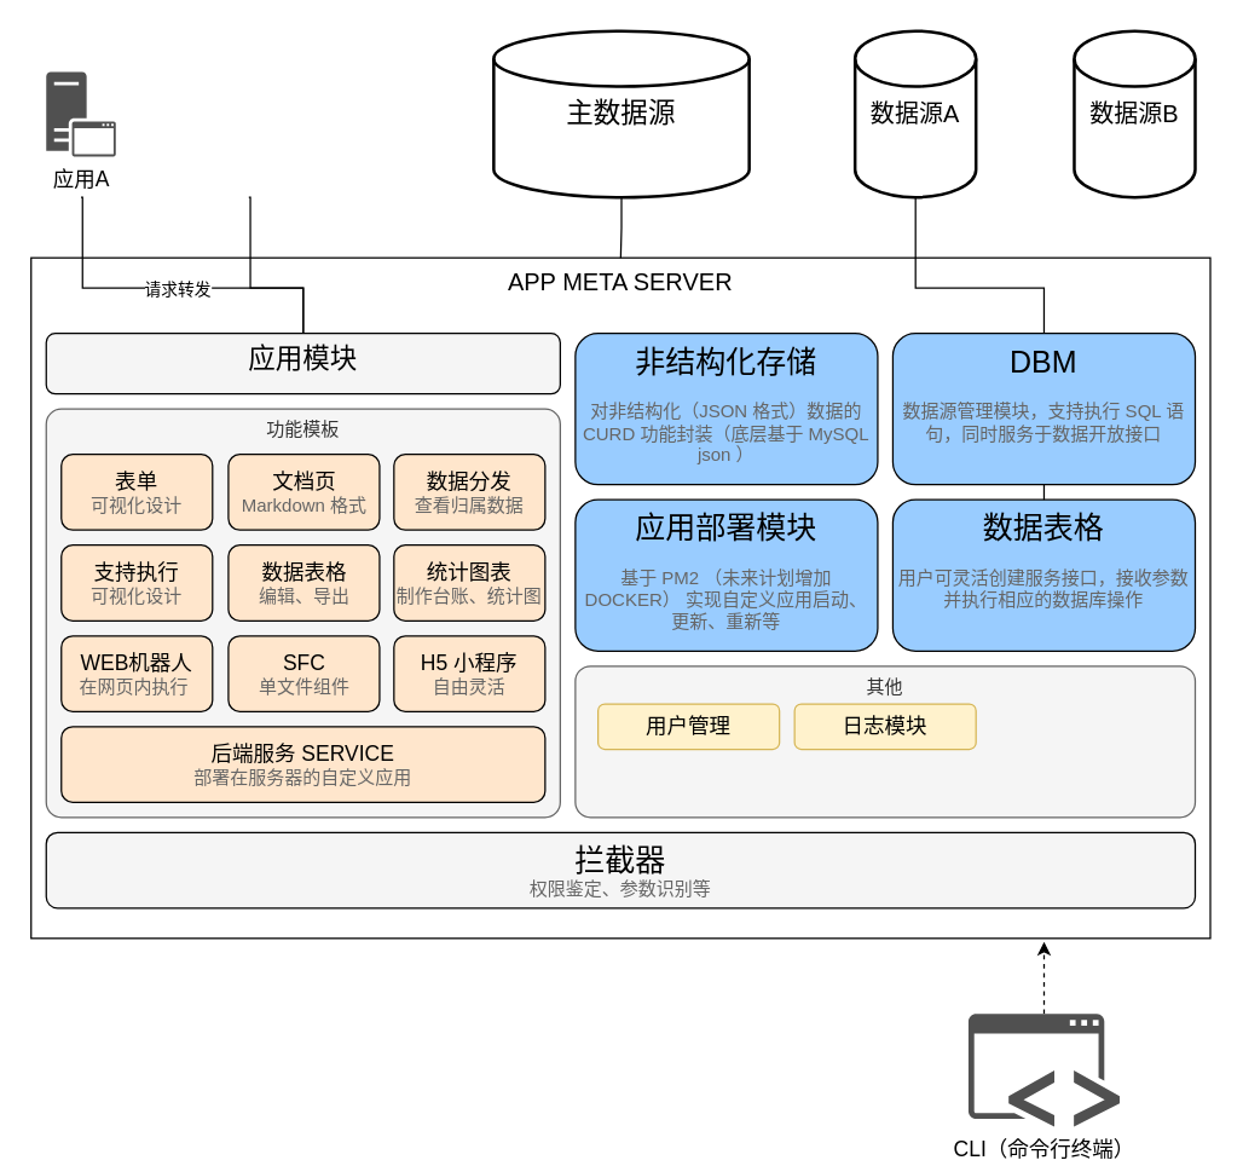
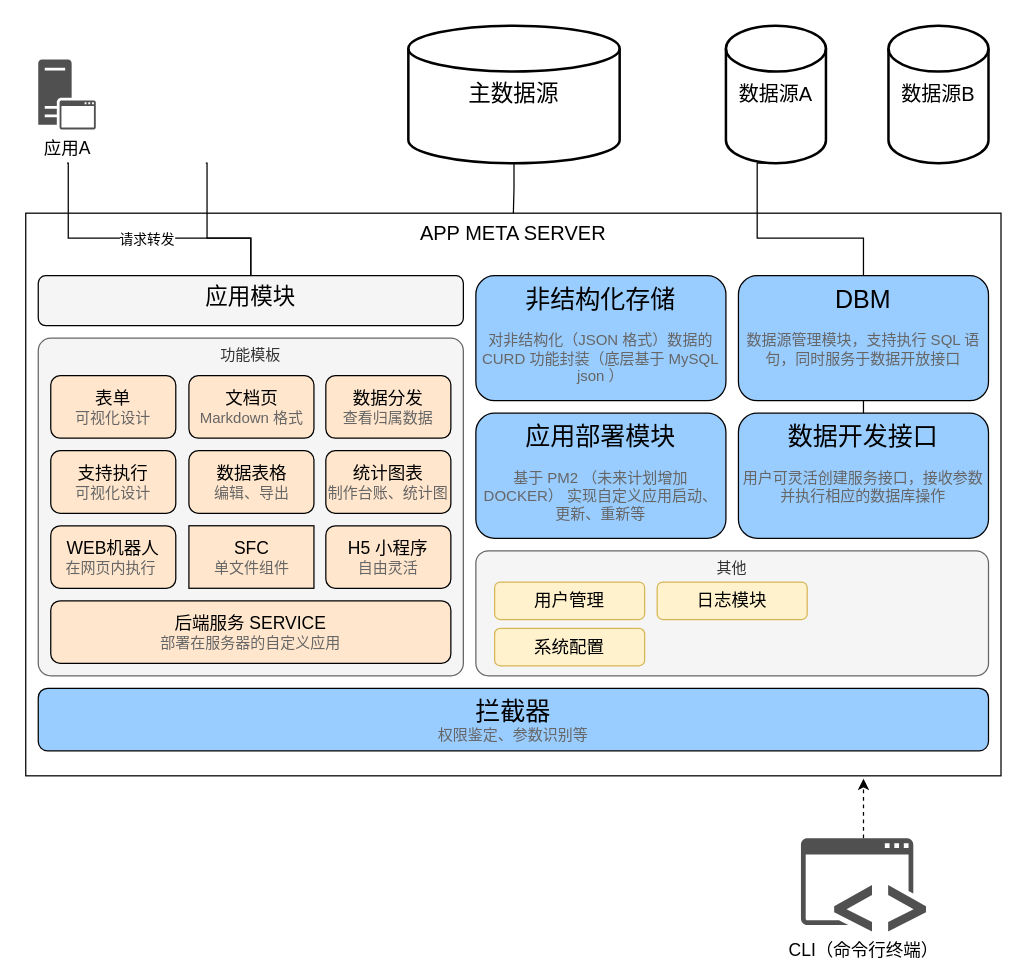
- <mxCell id="31" value="&lt;font style=&quot;&quot;&gt;&lt;font style=&quot;font-size: 16px;&quot;&gt;数据源A&lt;/font&gt;&lt;br&gt;&lt;/font&gt;" style="strokeWidth=2;html=1;shape=mxgraph.flowchart.database;whiteSpace=wrap;" parent="1" vertex="1"><mxGeometry x="565" y="20" width="80" height="110" as="geometry" /></mxCell>
+ <mxCell id="31" value="&lt;font style=&quot;&quot;&gt;&lt;font style=&quot;font-size: 16px;&quot;&gt;数据源A&lt;/font&gt;&lt;br&gt;&lt;/font&gt;" style="strokeWidth=2;html=1;shape=mxgraph.flowchart.database;whiteSpace=wrap;" parent="1" vertex="1"><mxGeometry x="580" y="20" width="80" height="110" as="geometry" /></mxCell>
- <mxCell id="17" value="&lt;font style=&quot;font-size: 20px;&quot;&gt;数据表格&lt;/font&gt;&lt;br&gt;&lt;br&gt;&lt;font color=&quot;#666666&quot;&gt;用户可灵活创建服务接口，接收参数并执行相应的数据库操作&lt;/font&gt;" style="rounded=1;whiteSpace=wrap;html=1;fontSize=12;fillColor=#99CCFF;verticalAlign=top;" parent="1" vertex="1"><mxGeometry x="590" y="330" width="200" height="100" as="geometry" /></mxCell>
+ <mxCell id="17" value="&lt;font style=&quot;font-size: 20px;&quot;&gt;数据开发接口&lt;/font&gt;&lt;br&gt;&lt;br&gt;&lt;font color=&quot;#666666&quot;&gt;用户可灵活创建服务接口，接收参数并执行相应的数据库操作&lt;/font&gt;" style="rounded=1;whiteSpace=wrap;html=1;fontSize=12;fillColor=#99CCFF;verticalAlign=top;" parent="1" vertex="1"><mxGeometry x="590" y="330" width="200" height="100" as="geometry" /></mxCell>
- <mxCell id="12" value="&lt;span style=&quot;font-size: 14px;&quot;&gt;SFC&lt;/span&gt;&lt;br&gt;&lt;font color=&quot;#666666&quot;&gt;单文件组件&lt;/font&gt;" style="rounded=1;whiteSpace=wrap;html=1;fontSize=12;fillColor=#FFE6CC;" parent="1" vertex="1"><mxGeometry x="150.5" y="420" width="100" height="50" as="geometry" /></mxCell>
+ <mxCell id="12" value="&lt;span style=&quot;font-size: 14px;&quot;&gt;SFC&lt;/span&gt;&lt;br&gt;&lt;font color=&quot;#666666&quot;&gt;单文件组件&lt;/font&gt;" style="whiteSpace=wrap;html=1;fontSize=12;fillColor=#FFE6CC;rounded=0;" parent="1" vertex="1"><mxGeometry x="150.5" y="420" width="100" height="50" as="geometry" /></mxCell>
+ <mxCell id="23" value="&lt;span style=&quot;font-size: 14px;&quot;&gt;系统配置&lt;/span&gt;" style="rounded=1;whiteSpace=wrap;html=1;fontSize=12;fillColor=#fff2cc;strokeColor=#d6b656;" parent="1" vertex="1"><mxGeometry x="395" y="502" width="120" height="30" as="geometry" /></mxCell>
- <mxCell id="24" value="&lt;font style=&quot;font-size: 20px;&quot;&gt;拦截器&lt;/font&gt;&lt;br&gt;&lt;font color=&quot;#666666&quot;&gt;权限鉴定、参数识别等&lt;/font&gt;" style="rounded=1;whiteSpace=wrap;html=1;fontSize=12;fillColor=#f5f5f5;verticalAlign=top;" parent="1" vertex="1"><mxGeometry x="30" y="550" width="760" height="50" as="geometry" /></mxCell>
+ <mxCell id="24" value="&lt;font style=&quot;font-size: 20px;&quot;&gt;拦截器&lt;/font&gt;&lt;br&gt;&lt;font color=&quot;#666666&quot;&gt;权限鉴定、参数识别等&lt;/font&gt;" style="rounded=1;whiteSpace=wrap;html=1;fontSize=12;fillColor=#99CCFF;verticalAlign=top;" parent="1" vertex="1"><mxGeometry x="30" y="550" width="760" height="50" as="geometry" /></mxCell>
